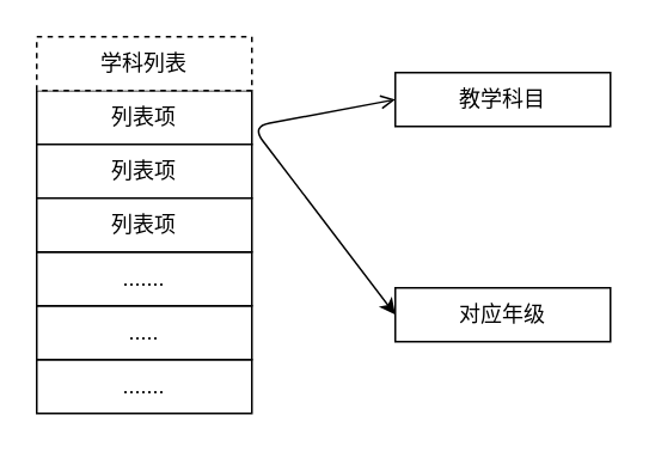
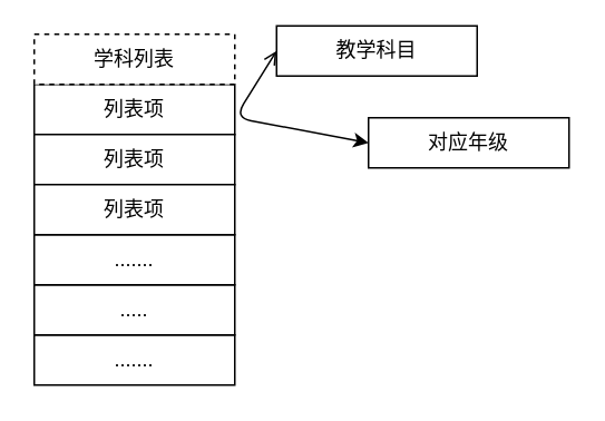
- <mxCell id="5" value="教学科目" style="rounded=0;whiteSpace=wrap;html=1;" vertex="1" parent="1"><mxGeometry x="220" y="40" width="120" height="30" as="geometry" /></mxCell>
+ <mxCell id="5" value="教学科目" style="rounded=0;whiteSpace=wrap;html=1;" vertex="1" parent="1"><mxGeometry x="165" y="15" width="120" height="30" as="geometry" /></mxCell>
- <mxCell id="10" value="对应年级" style="rounded=0;whiteSpace=wrap;html=1;" vertex="1" parent="1"><mxGeometry x="220" y="160" width="120" height="30" as="geometry" /></mxCell>
+ <mxCell id="10" value="对应年级" style="rounded=0;whiteSpace=wrap;html=1;" vertex="1" parent="1"><mxGeometry x="220" y="70" width="120" height="30" as="geometry" /></mxCell>
